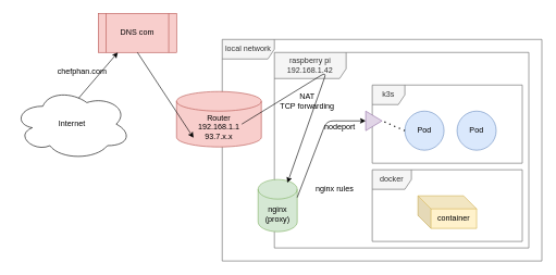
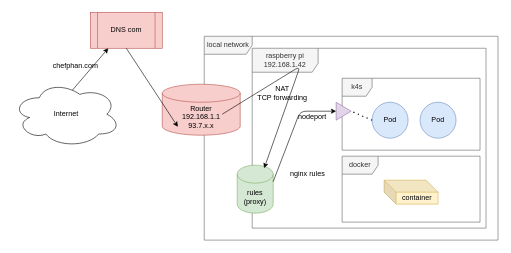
- <mxCell id="6" value="k3s" style="shape=umlFrame;whiteSpace=wrap;html=1;width=50;height=30;fillColor=#f5f5f5;strokeColor=#666666;fontColor=#333333;" parent="1" vertex="1"><mxGeometry x="570" y="130" width="230" height="120" as="geometry" /></mxCell>
+ <mxCell id="6" value="k4s" style="shape=umlFrame;whiteSpace=wrap;html=1;width=50;height=30;fillColor=#f5f5f5;strokeColor=#666666;fontColor=#333333;" parent="1" vertex="1"><mxGeometry x="570" y="130" width="230" height="120" as="geometry" /></mxCell>
- <mxCell id="10" value="container" style="shape=cube;whiteSpace=wrap;html=1;boundedLbl=1;backgroundOutline=1;darkOpacity=0.05;darkOpacity2=0.1;fillColor=#fff2cc;strokeColor=#d6b656;" parent="1" vertex="1"><mxGeometry x="640" y="300" width="90" height="50" as="geometry" /></mxCell>
+ <mxCell id="10" value="container" style="shape=cube;whiteSpace=wrap;html=1;boundedLbl=1;backgroundOutline=1;darkOpacity=0.05;darkOpacity2=0.1;fillColor=#fff2cc;strokeColor=#d6b656;" parent="1" vertex="1"><mxGeometry x="640" y="300" width="90" height="40" as="geometry" /></mxCell>
- <mxCell id="5" value="&lt;div&gt;nginx&lt;/div&gt;&lt;div&gt;(proxy)&lt;br&gt;&lt;/div&gt;" style="shape=cylinder3;whiteSpace=wrap;html=1;boundedLbl=1;backgroundOutline=1;size=15;fillColor=#d5e8d4;strokeColor=#82b366;" parent="1" vertex="1"><mxGeometry x="395" y="275" width="60" height="80" as="geometry" /></mxCell>
+ <mxCell id="5" value="&lt;div&gt;rules&lt;/div&gt;&lt;div&gt;(proxy)&lt;br&gt;&lt;/div&gt;" style="shape=cylinder3;whiteSpace=wrap;html=1;boundedLbl=1;backgroundOutline=1;size=15;fillColor=#d5e8d4;strokeColor=#82b366;" parent="1" vertex="1"><mxGeometry x="395" y="275" width="60" height="80" as="geometry" /></mxCell>
